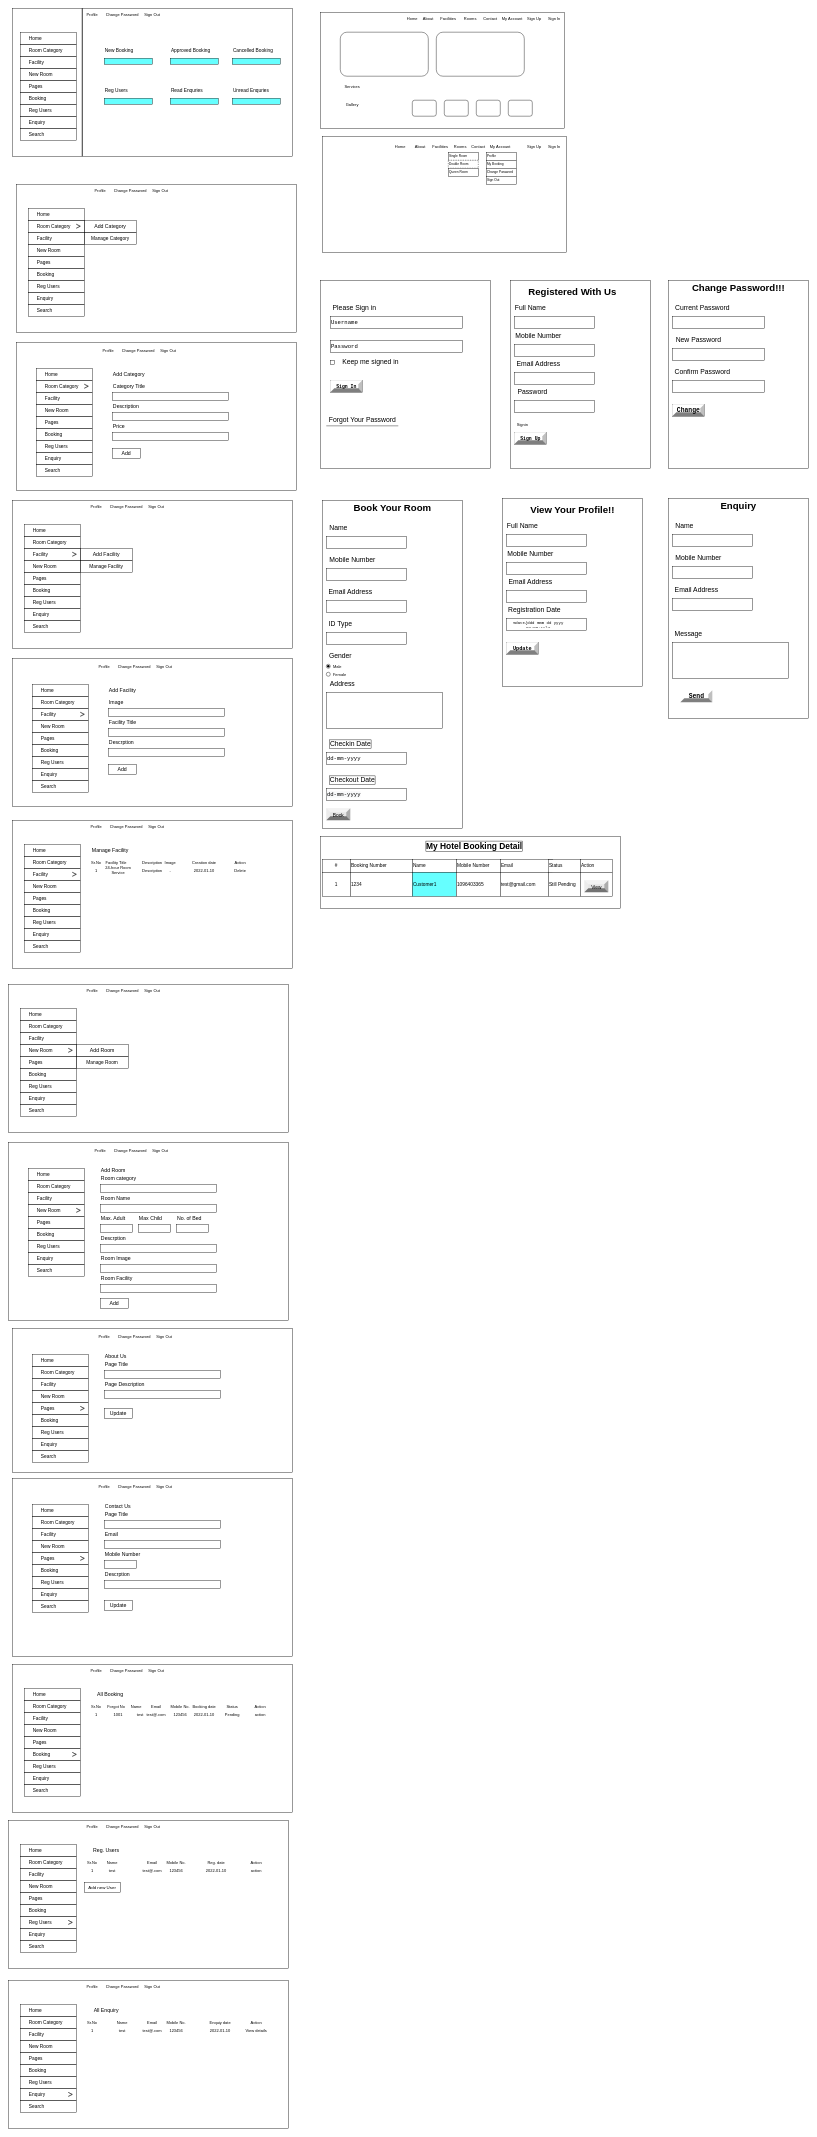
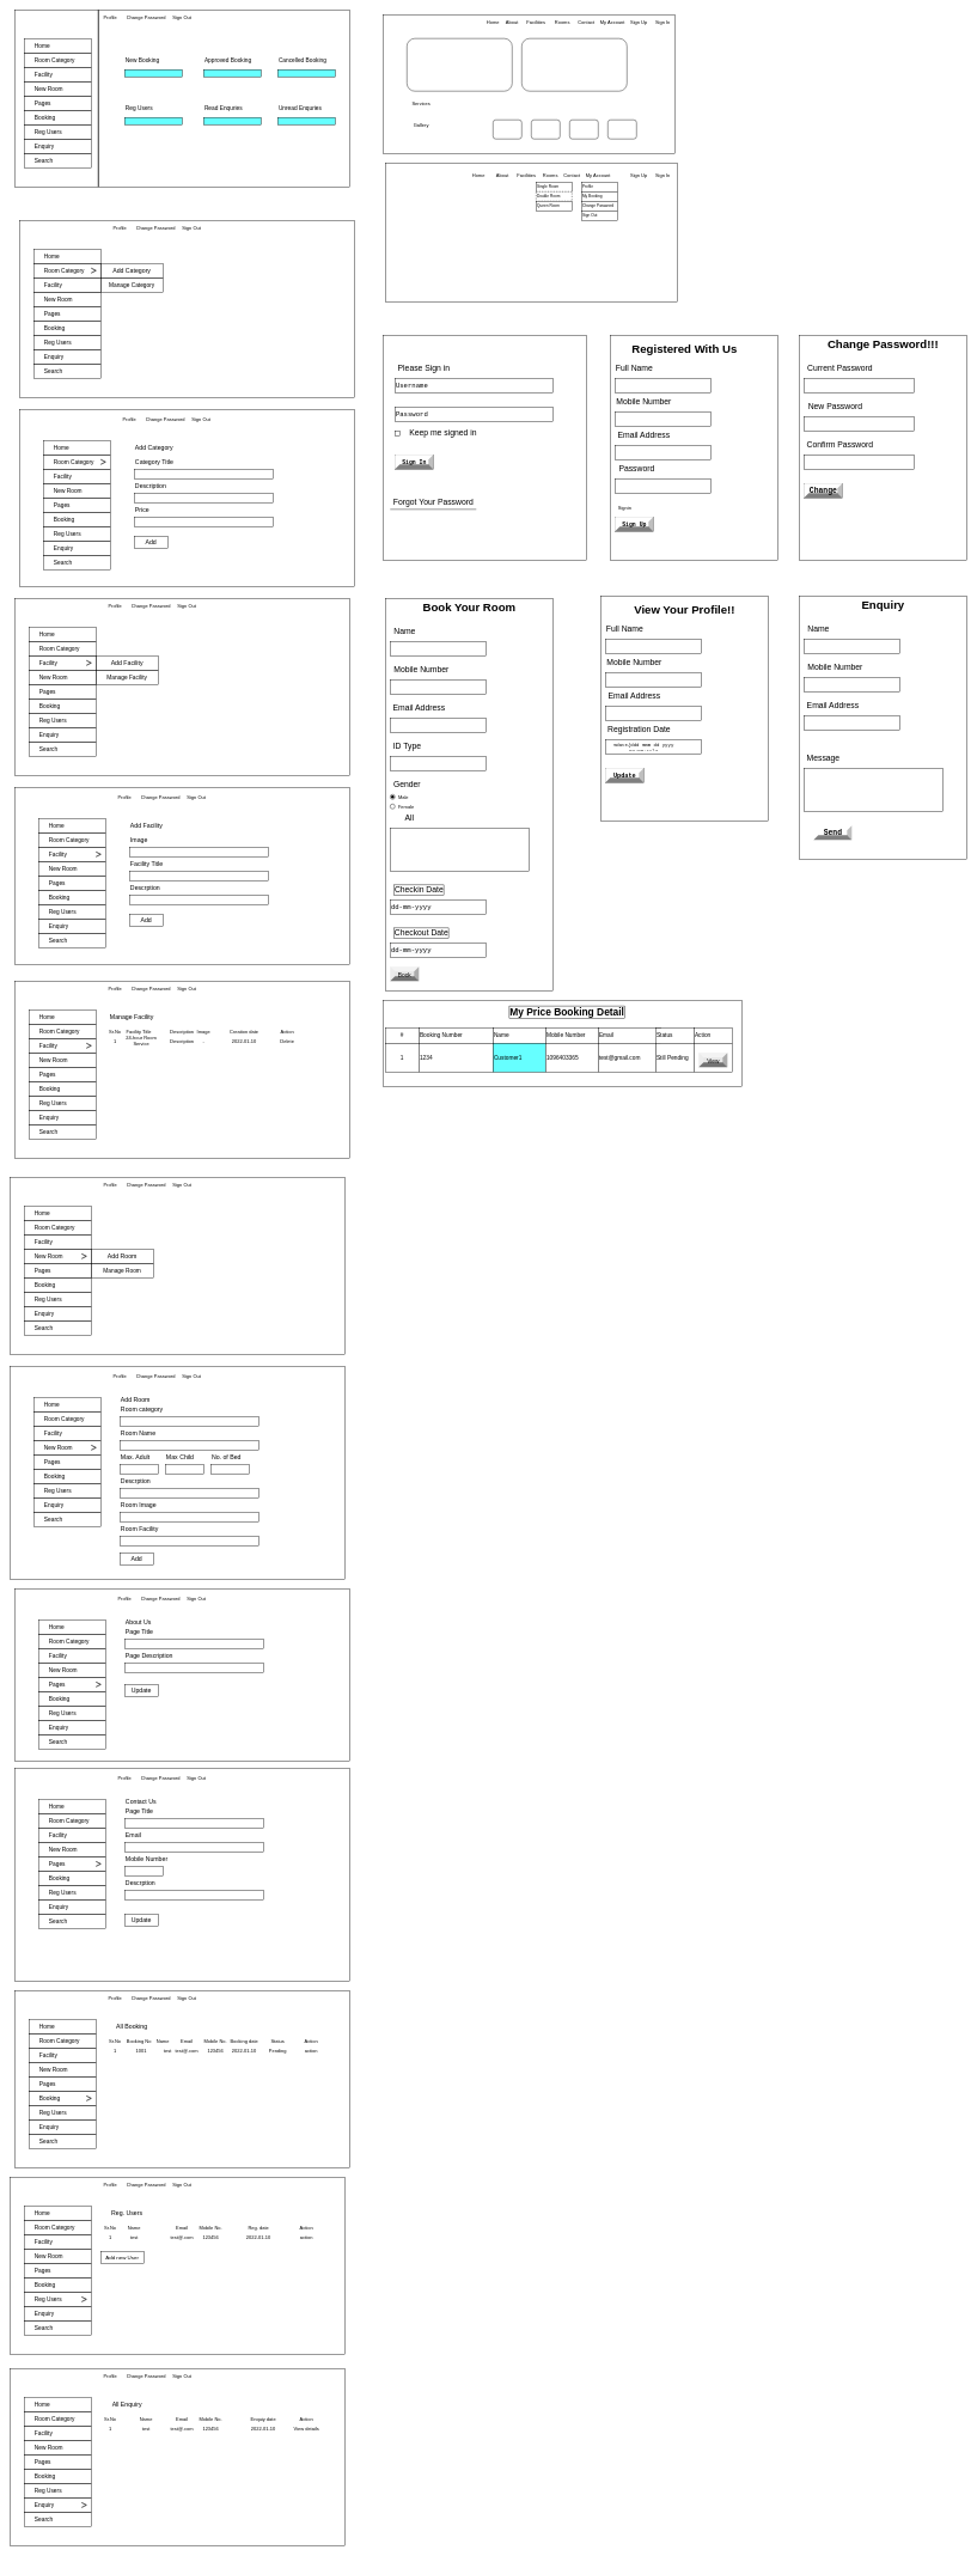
- <mxCell id="530" value="&lt;font style=&quot;font-size: 17px&quot;&gt;Address&lt;/font&gt;" style="text;html=1;align=center;verticalAlign=middle;resizable=0;points=[];autosize=1;strokeColor=none;fillColor=none;fontSize=14;" vertex="1" parent="1"><mxGeometry x="815" y="1700" width="80" height="20" as="geometry" /></mxCell>
+ <mxCell id="530" value="&lt;font style=&quot;font-size: 17px&quot;&gt;All&lt;/font&gt;" style="text;html=1;align=center;verticalAlign=middle;resizable=0;points=[];autosize=1;strokeColor=none;fillColor=none;fontSize=14;" vertex="1" parent="1"><mxGeometry x="815" y="1700" width="80" height="20" as="geometry" /></mxCell>
- <mxCell id="557" value="My Hotel Booking Detail" style="text;html=1;strokeColor=none;fillColor=none;align=center;verticalAlign=middle;whiteSpace=wrap;rounded=0;shadow=0;labelBackgroundColor=none;labelBorderColor=default;fontFamily=Helvetica;fontSize=21;fontStyle=1" vertex="1" parent="1"><mxGeometry x="860" y="2100" width="650" height="30" as="geometry" /></mxCell>
+ <mxCell id="557" value="My Price Booking Detail" style="text;html=1;strokeColor=none;fillColor=none;align=center;verticalAlign=middle;whiteSpace=wrap;rounded=0;shadow=0;labelBackgroundColor=none;labelBorderColor=default;fontFamily=Helvetica;fontSize=21;fontStyle=1" vertex="1" parent="1"><mxGeometry x="860" y="2100" width="650" height="30" as="geometry" /></mxCell>
- <mxCell id="347" value="Forgot No" style="text;html=1;strokeColor=none;fillColor=none;align=center;verticalAlign=middle;whiteSpace=wrap;rounded=0;fontSize=10;" vertex="1" parent="321"><mxGeometry x="220" y="90" width="60" height="30" as="geometry" /></mxCell>
+ <mxCell id="347" value="Booking No" style="text;html=1;strokeColor=none;fillColor=none;align=center;verticalAlign=middle;whiteSpace=wrap;rounded=0;fontSize=10;" vertex="1" parent="321"><mxGeometry x="220" y="90" width="60" height="30" as="geometry" /></mxCell>
